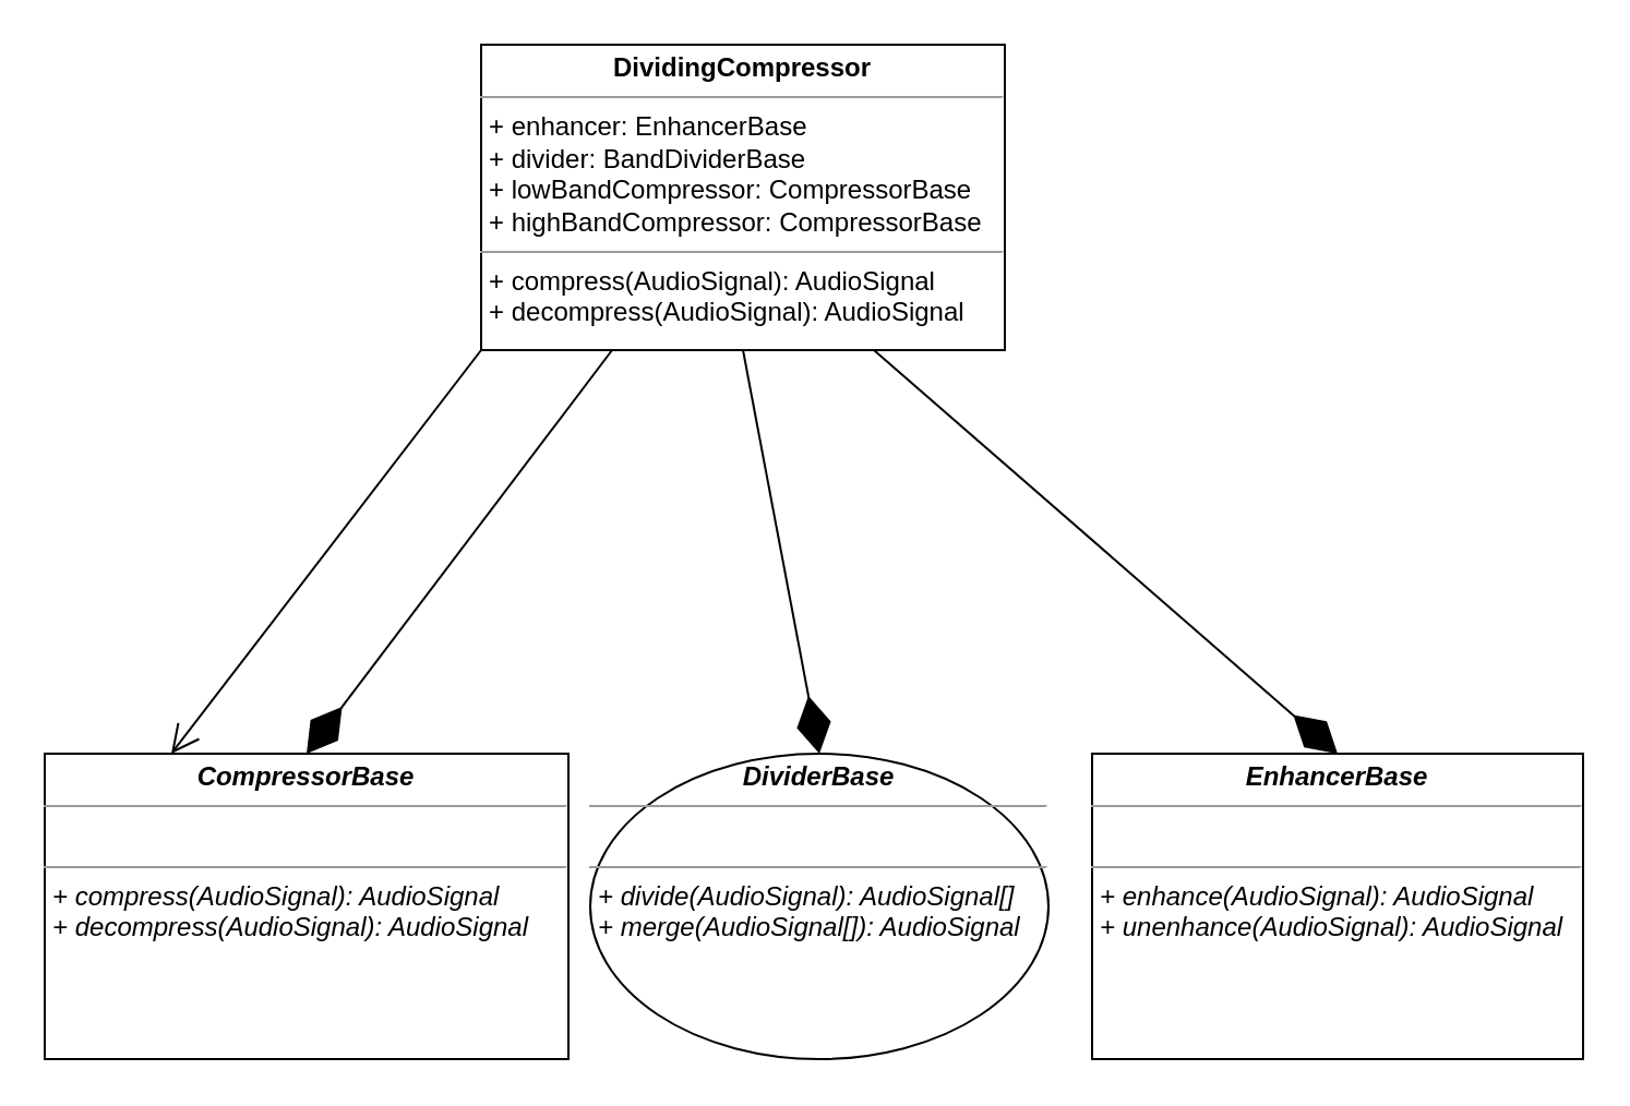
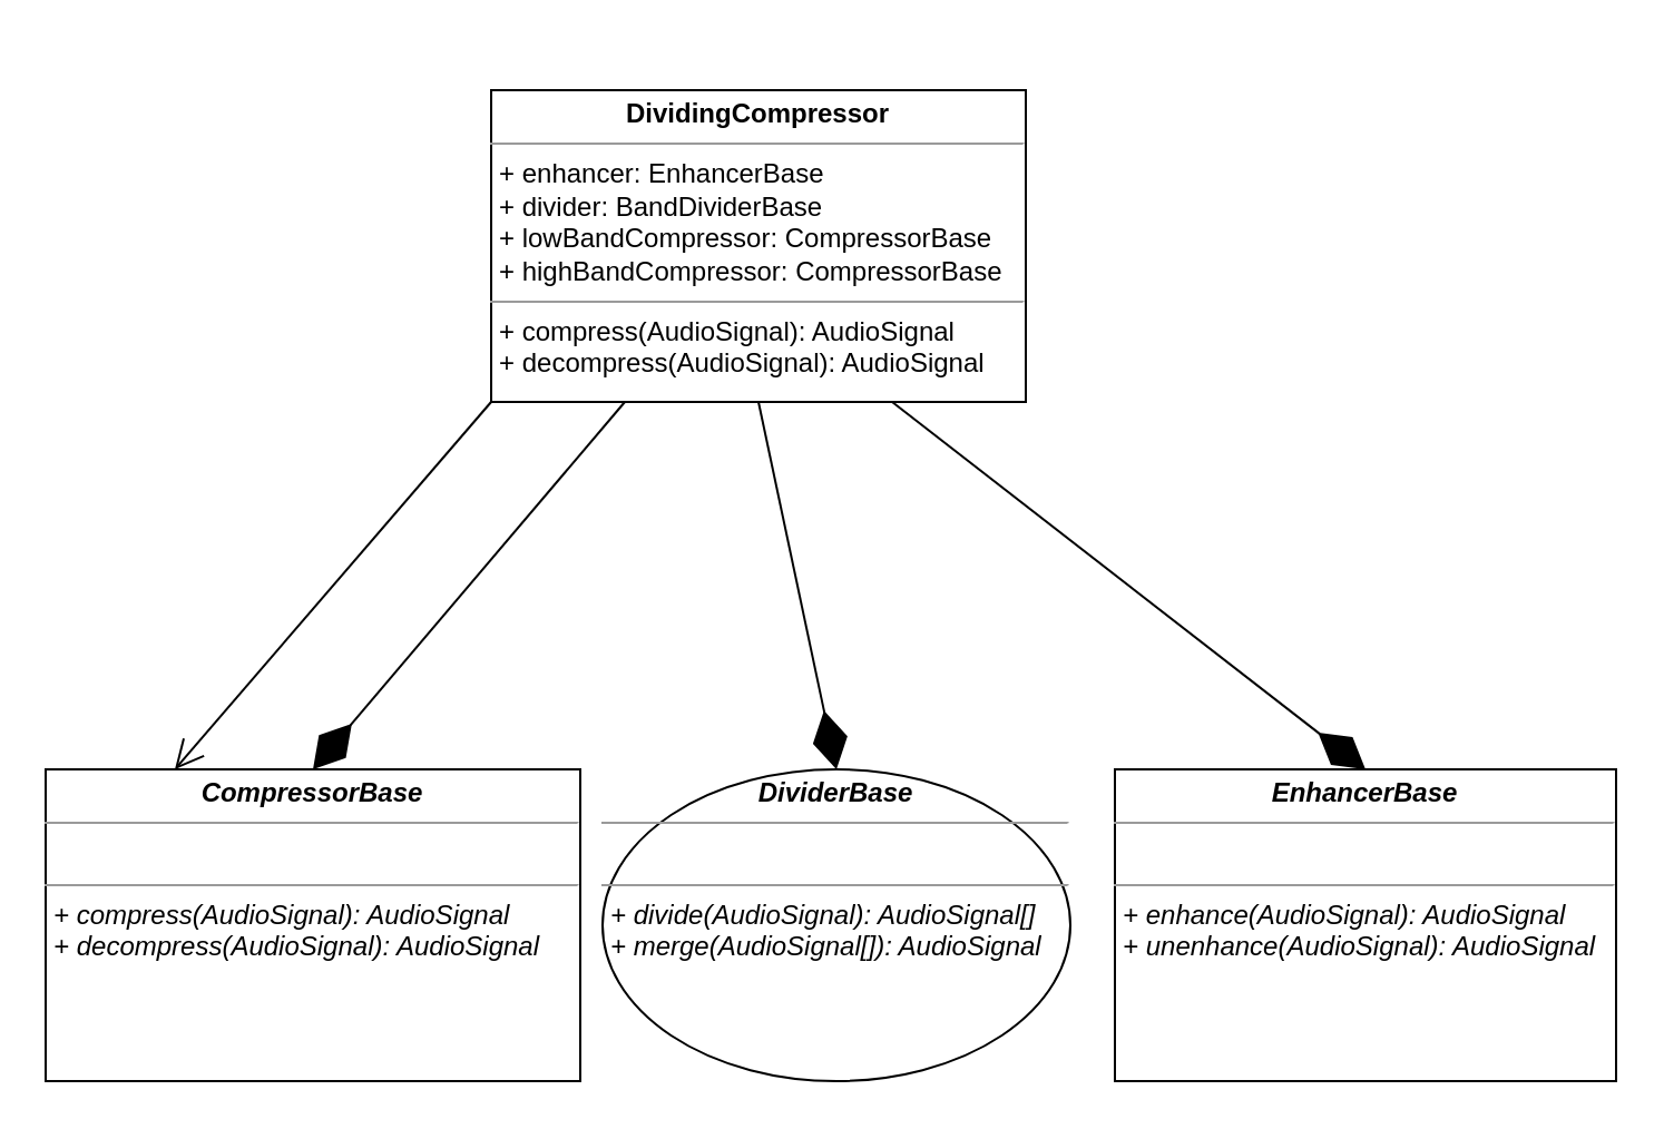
- <mxCell id="9" value="&lt;p style=&quot;margin:0px;margin-top:4px;text-align:center;&quot;&gt;&lt;b&gt;DividingCompressor&lt;/b&gt;&lt;/p&gt;&lt;hr size=&quot;1&quot;&gt;&lt;p style=&quot;margin: 0px ; margin-left: 4px&quot;&gt;+ enhancer: EnhancerBase&lt;br&gt;&lt;/p&gt;&lt;p style=&quot;margin: 0px ; margin-left: 4px&quot;&gt;+ divider: BandDividerBase&lt;br&gt;&lt;/p&gt;&lt;p style=&quot;margin: 0px ; margin-left: 4px&quot;&gt;+ lowBandCompressor: CompressorBase&lt;/p&gt;&lt;p style=&quot;margin: 0px ; margin-left: 4px&quot;&gt;+ highBandCompressor: CompressorBase&lt;/p&gt;&lt;p style=&quot;margin:0px;margin-left:4px;&quot;&gt;&lt;/p&gt;&lt;hr size=&quot;1&quot;&gt;&lt;p style=&quot;margin:0px;margin-left:4px;&quot;&gt;+ compress(AudioSignal): AudioSignal&lt;br&gt;+ decompress(AudioSignal): AudioSignal&lt;/p&gt;" style="verticalAlign=top;align=left;overflow=fill;fontSize=12;fontFamily=Helvetica;html=1;" vertex="1" parent="1"><mxGeometry x="220" y="20" width="240" height="140" as="geometry" /></mxCell>
+ <mxCell id="9" value="&lt;p style=&quot;margin:0px;margin-top:4px;text-align:center;&quot;&gt;&lt;b&gt;DividingCompressor&lt;/b&gt;&lt;/p&gt;&lt;hr size=&quot;1&quot;&gt;&lt;p style=&quot;margin: 0px ; margin-left: 4px&quot;&gt;+ enhancer: EnhancerBase&lt;br&gt;&lt;/p&gt;&lt;p style=&quot;margin: 0px ; margin-left: 4px&quot;&gt;+ divider: BandDividerBase&lt;br&gt;&lt;/p&gt;&lt;p style=&quot;margin: 0px ; margin-left: 4px&quot;&gt;+ lowBandCompressor: CompressorBase&lt;/p&gt;&lt;p style=&quot;margin: 0px ; margin-left: 4px&quot;&gt;+ highBandCompressor: CompressorBase&lt;/p&gt;&lt;p style=&quot;margin:0px;margin-left:4px;&quot;&gt;&lt;/p&gt;&lt;hr size=&quot;1&quot;&gt;&lt;p style=&quot;margin:0px;margin-left:4px;&quot;&gt;+ compress(AudioSignal): AudioSignal&lt;br&gt;+ decompress(AudioSignal): AudioSignal&lt;/p&gt;" style="verticalAlign=top;align=left;overflow=fill;fontSize=12;fontFamily=Helvetica;html=1;" vertex="1" parent="1"><mxGeometry x="220" y="40" width="240" height="140" as="geometry" /></mxCell>
